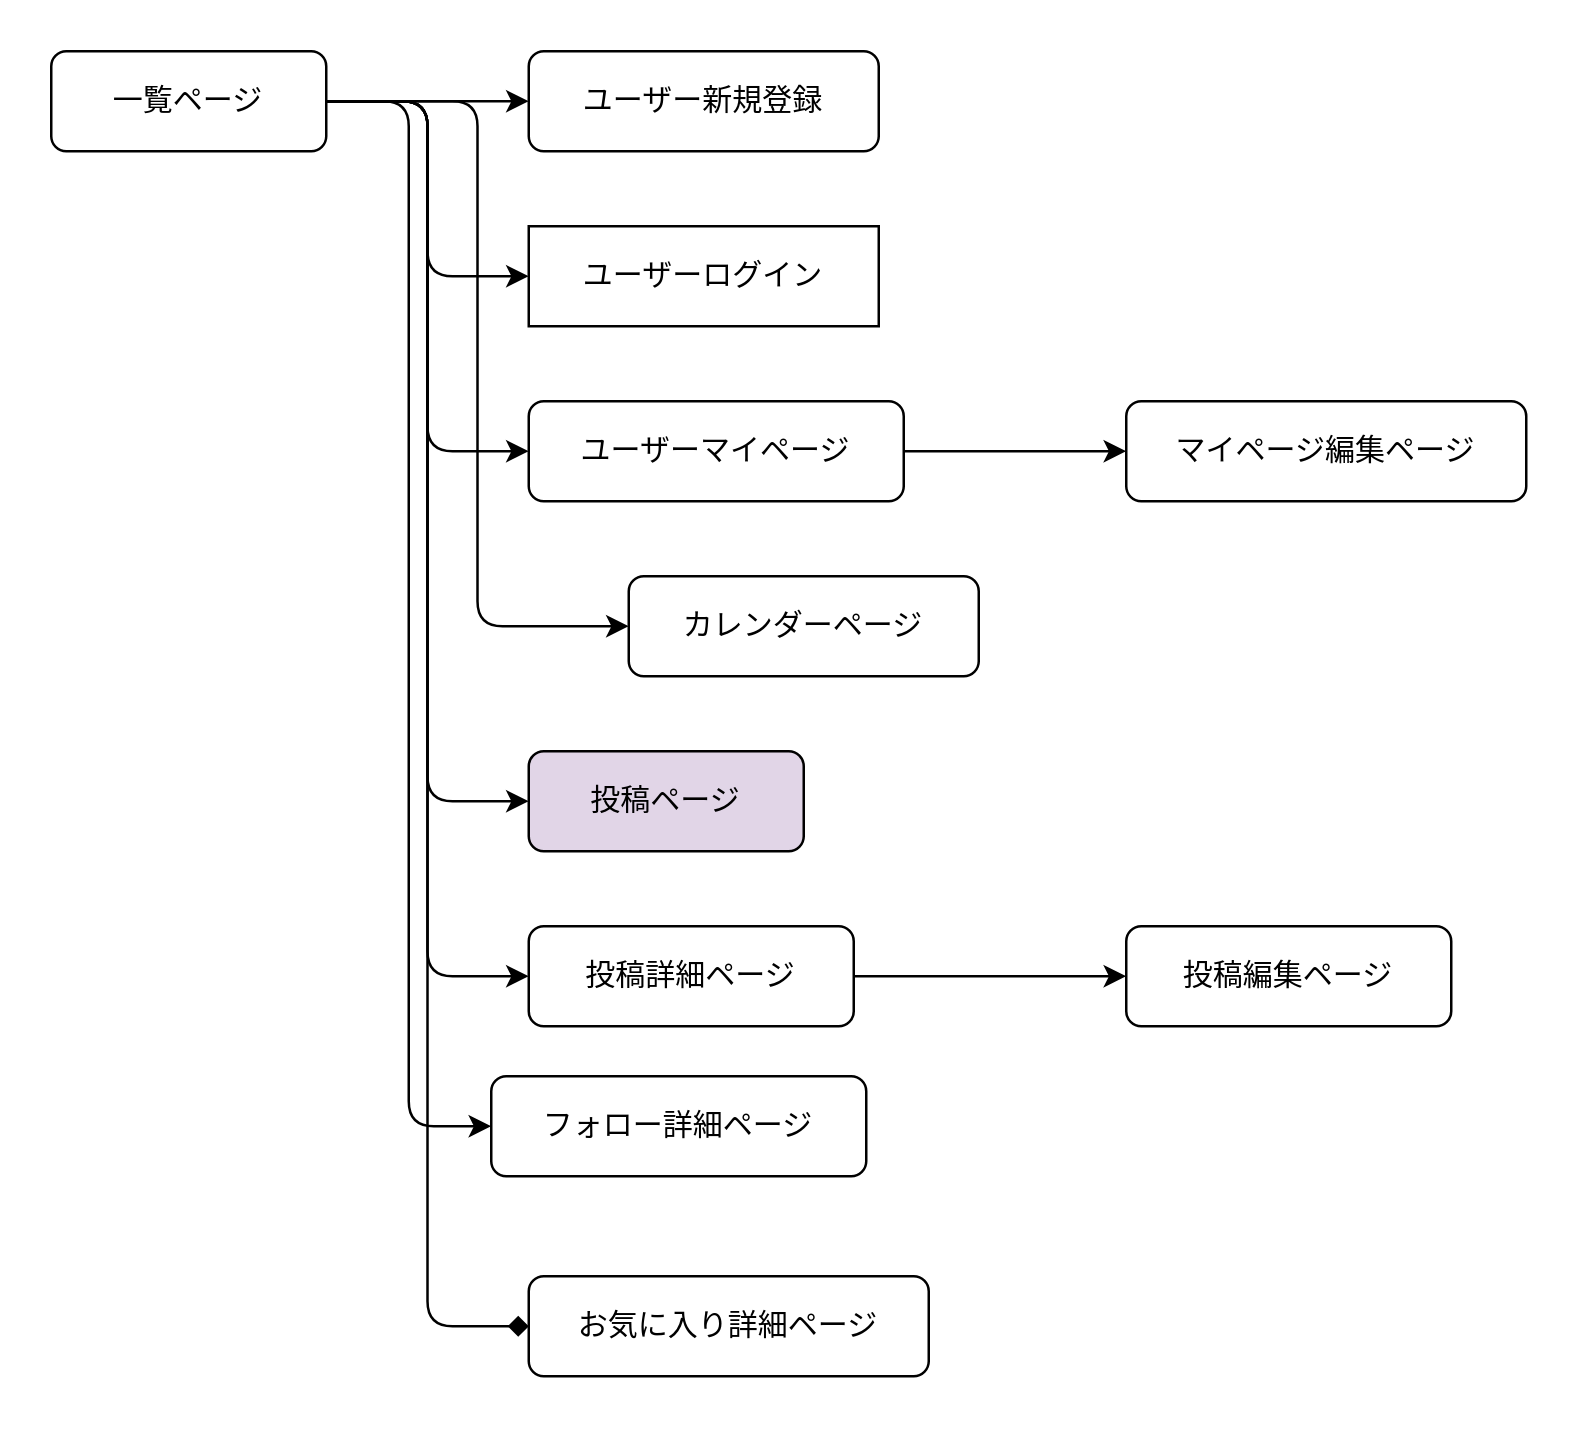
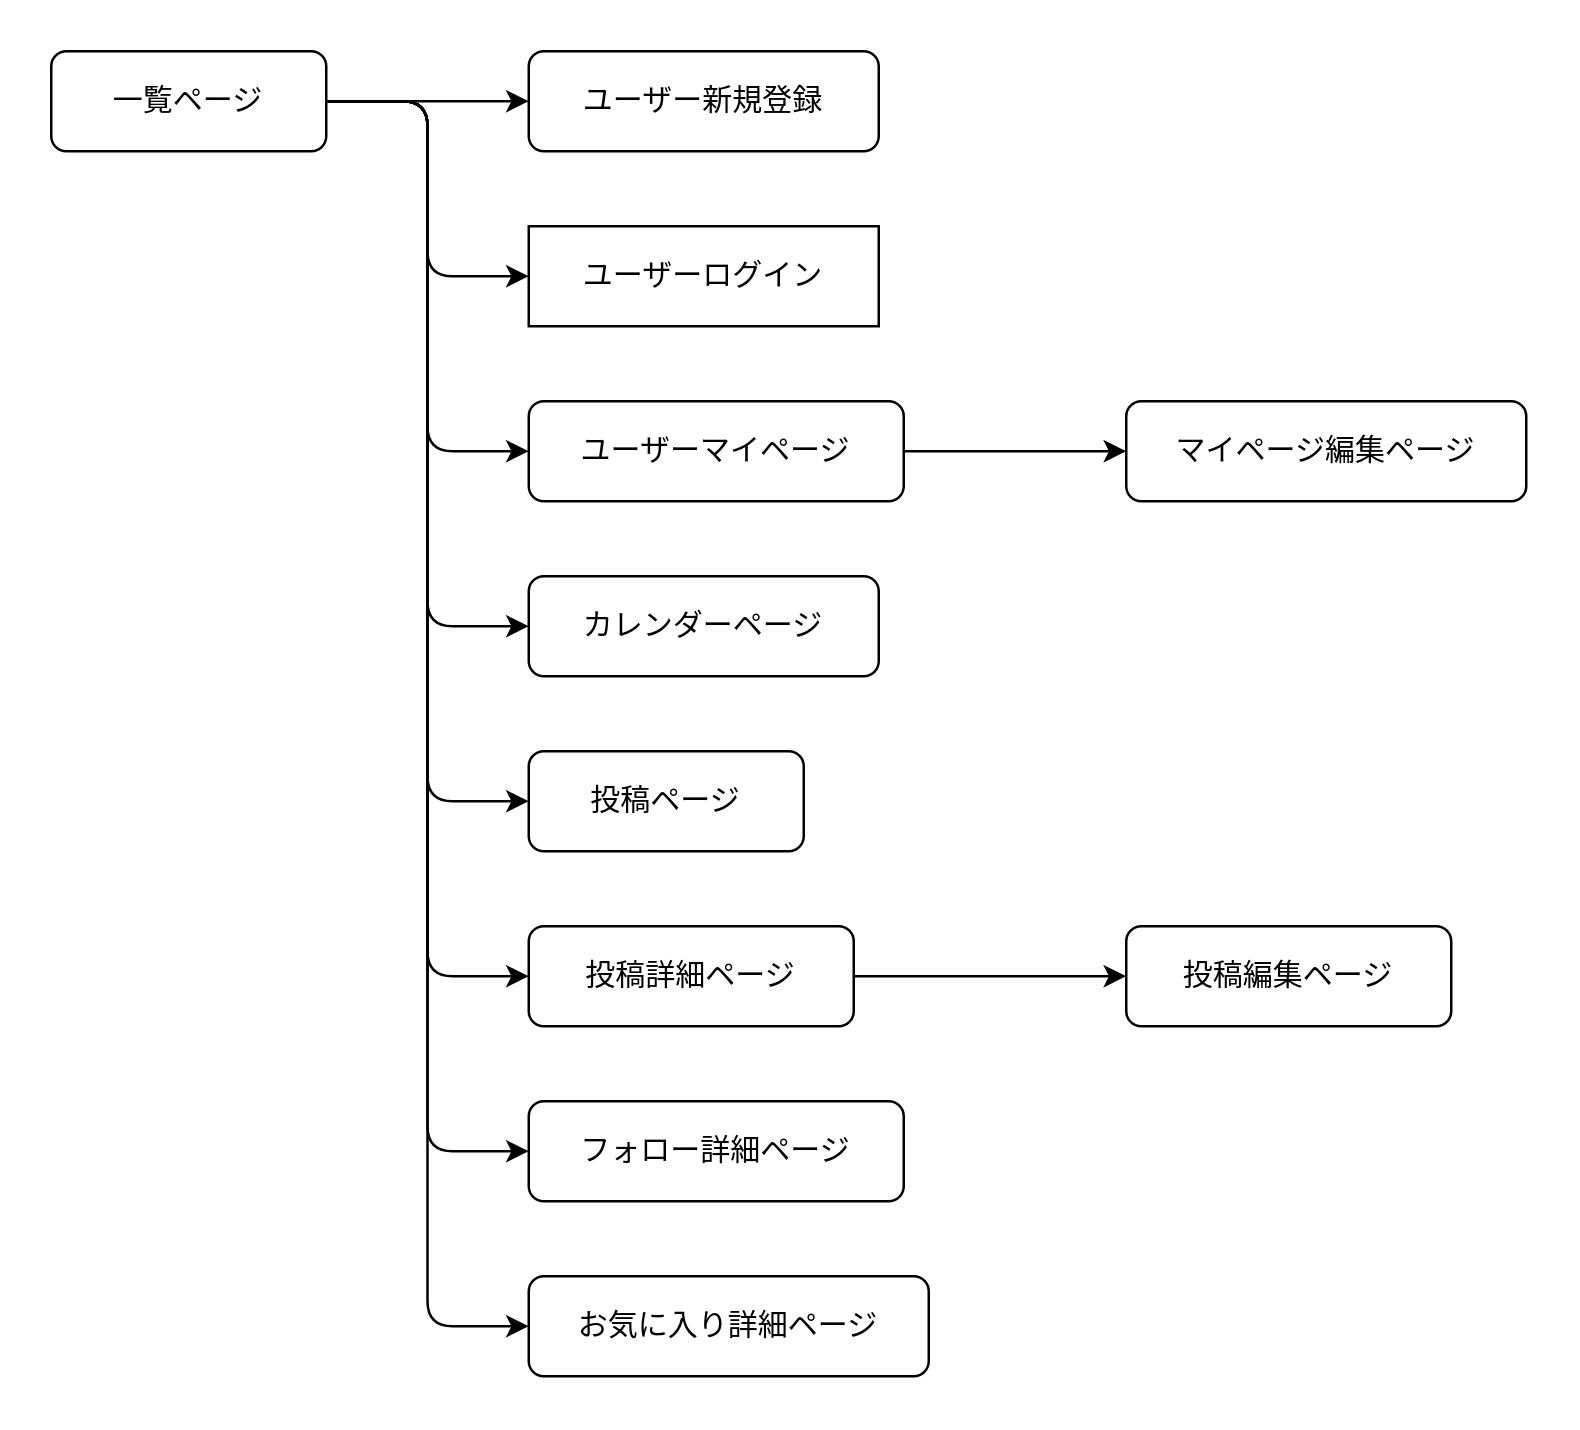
- <mxCell id="16" value="カレンダーページ" style="rounded=1;whiteSpace=wrap;html=1;" vertex="1" parent="1"><mxGeometry x="251" y="230" width="140" height="40" as="geometry" /></mxCell>
+ <mxCell id="16" value="カレンダーページ" style="rounded=1;whiteSpace=wrap;html=1;" vertex="1" parent="1"><mxGeometry x="211" y="230" width="140" height="40" as="geometry" /></mxCell>
- <mxCell id="15" value="投稿ページ" style="rounded=1;whiteSpace=wrap;html=1;fillColor=#e1d5e7;" vertex="1" parent="1"><mxGeometry x="211" y="300" width="110" height="40" as="geometry" /></mxCell>
+ <mxCell id="15" value="投稿ページ" style="rounded=1;whiteSpace=wrap;html=1;" vertex="1" parent="1"><mxGeometry x="211" y="300" width="110" height="40" as="geometry" /></mxCell>
- <mxCell id="12" value="フォロー詳細ページ" style="rounded=1;whiteSpace=wrap;html=1;" vertex="1" parent="1"><mxGeometry x="196" y="430" width="150" height="40" as="geometry" /></mxCell>
+ <mxCell id="12" value="フォロー詳細ページ" style="rounded=1;whiteSpace=wrap;html=1;" vertex="1" parent="1"><mxGeometry x="211" y="440" width="150" height="40" as="geometry" /></mxCell>
- <mxCell id="9" style="edgeStyle=orthogonalEdgeStyle;html=1;exitX=1;exitY=0.5;exitDx=0;exitDy=0;entryX=0;entryY=0.5;entryDx=0;entryDy=0;elbow=vertical;endArrow=diamond;" edge="1" parent="1" source="10" target="20"><mxGeometry relative="1" as="geometry" /></mxCell>
+ <mxCell id="9" style="edgeStyle=orthogonalEdgeStyle;html=1;exitX=1;exitY=0.5;exitDx=0;exitDy=0;entryX=0;entryY=0.5;entryDx=0;entryDy=0;elbow=vertical;" edge="1" parent="1" source="10" target="20"><mxGeometry relative="1" as="geometry" /></mxCell>
